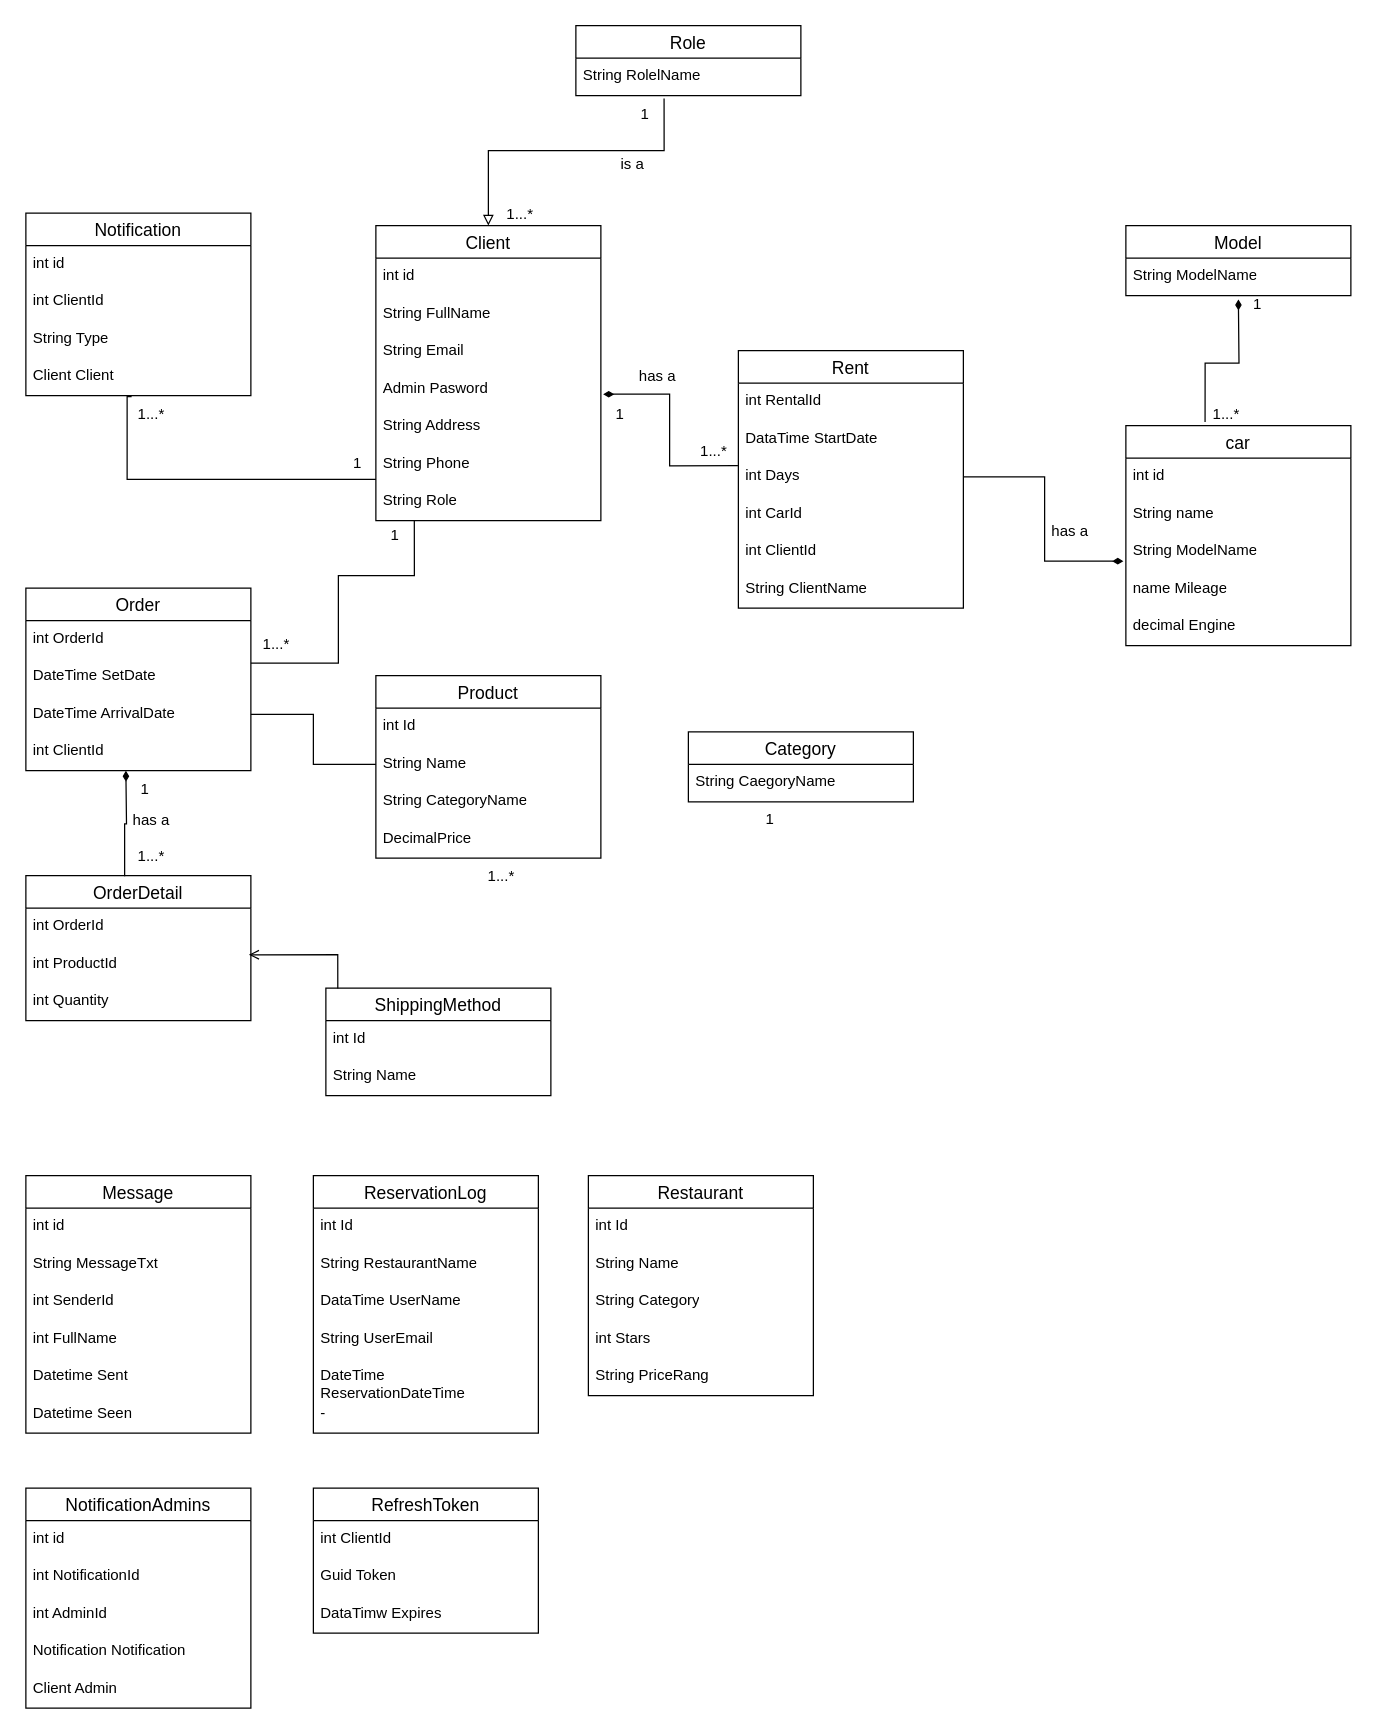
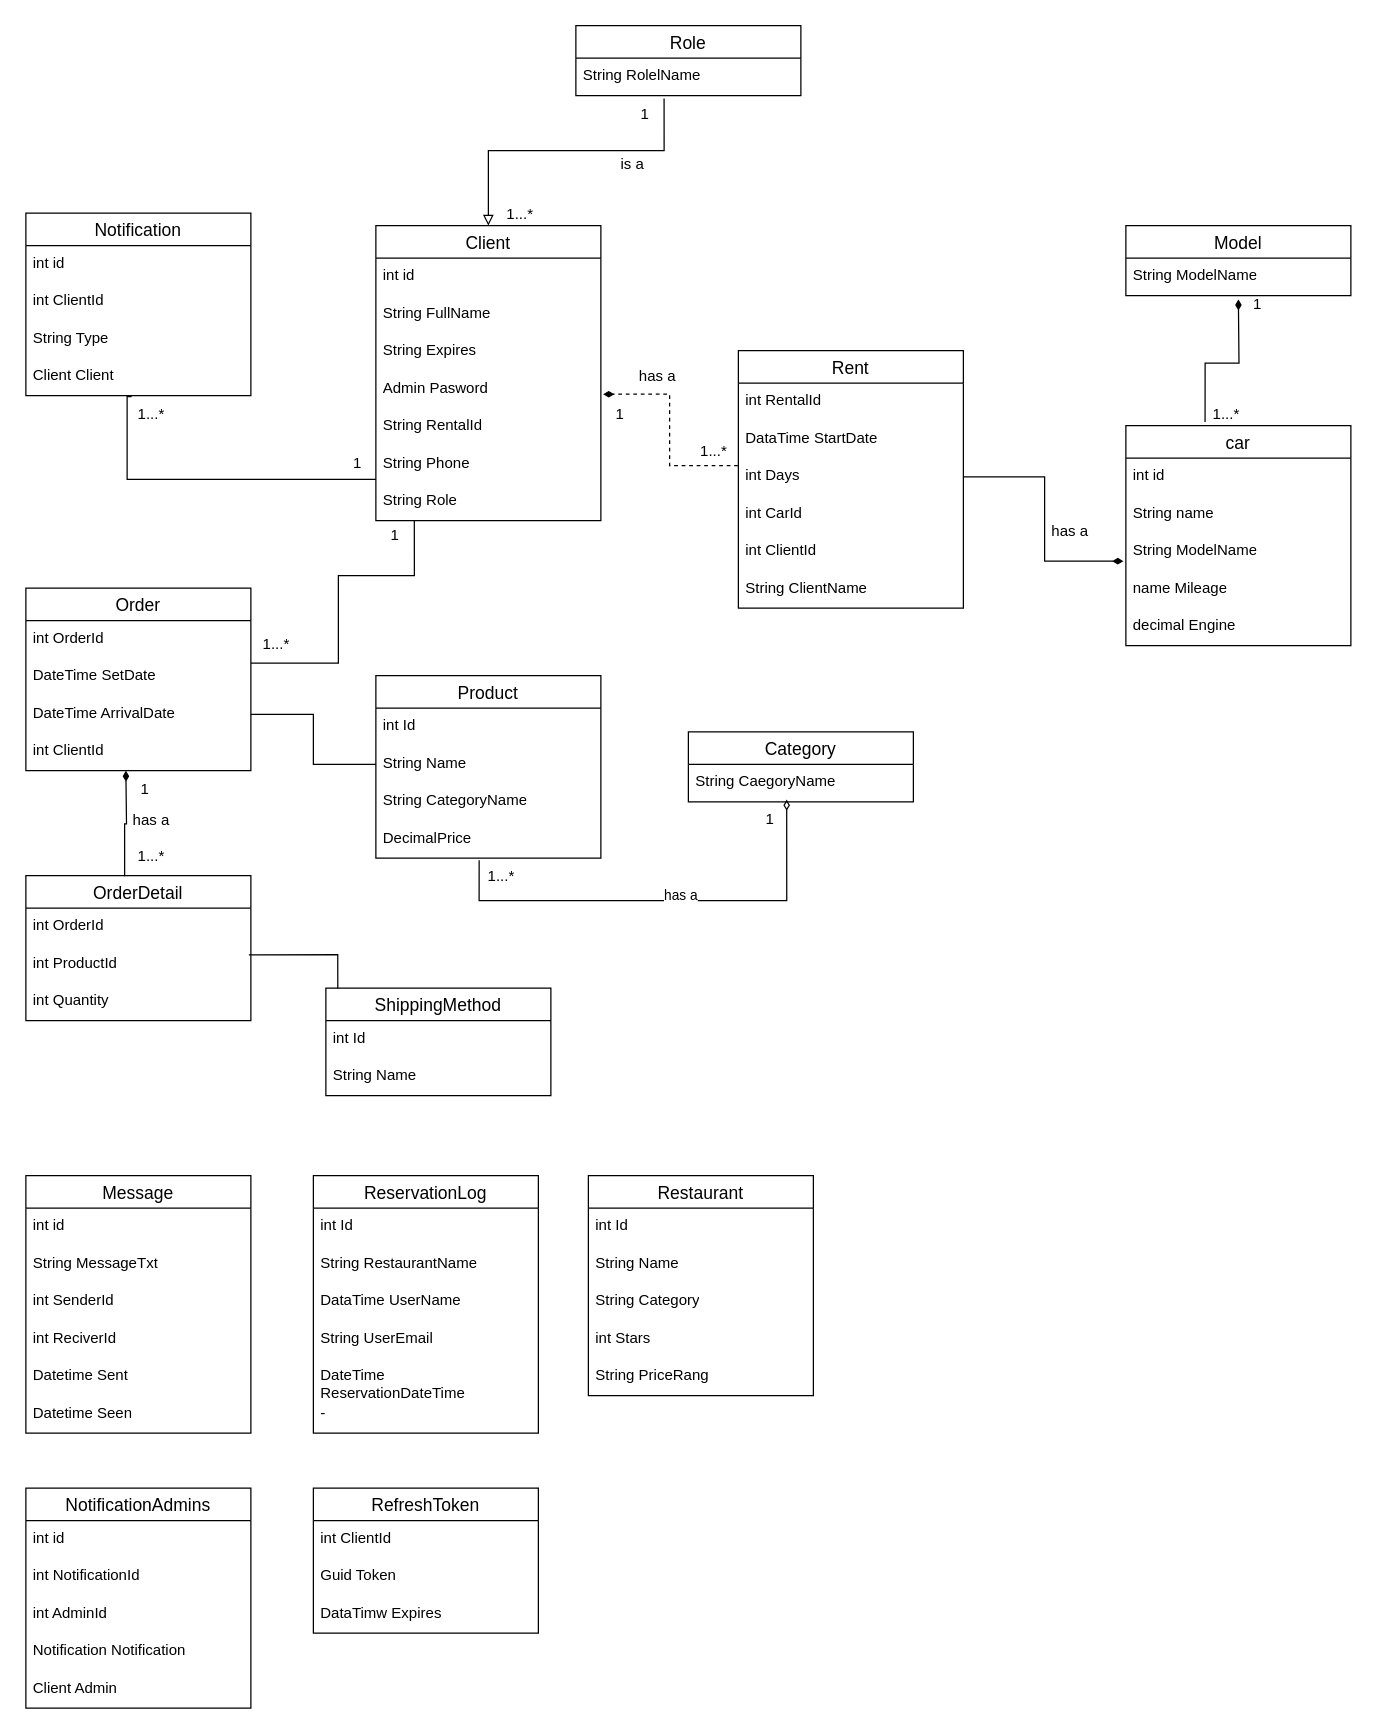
- <mxCell id="13" value="String Email" style="text;strokeColor=none;fillColor=none;spacingLeft=4;spacingRight=4;overflow=hidden;rotatable=0;points=[[0,0.5],[1,0.5]];portConstraint=eastwest;fontSize=12;whiteSpace=wrap;html=1;" parent="10" vertex="1"><mxGeometry y="86" width="180" height="30" as="geometry" /></mxCell>
+ <mxCell id="13" value="String Expires" style="text;strokeColor=none;fillColor=none;spacingLeft=4;spacingRight=4;overflow=hidden;rotatable=0;points=[[0,0.5],[1,0.5]];portConstraint=eastwest;fontSize=12;whiteSpace=wrap;html=1;" parent="10" vertex="1"><mxGeometry y="86" width="180" height="30" as="geometry" /></mxCell>
- <mxCell id="15" value="String Address" style="text;strokeColor=none;fillColor=none;spacingLeft=4;spacingRight=4;overflow=hidden;rotatable=0;points=[[0,0.5],[1,0.5]];portConstraint=eastwest;fontSize=12;whiteSpace=wrap;html=1;" parent="10" vertex="1"><mxGeometry y="146" width="180" height="30" as="geometry" /></mxCell>
+ <mxCell id="15" value="String RentalId" style="text;strokeColor=none;fillColor=none;spacingLeft=4;spacingRight=4;overflow=hidden;rotatable=0;points=[[0,0.5],[1,0.5]];portConstraint=eastwest;fontSize=12;whiteSpace=wrap;html=1;" parent="10" vertex="1"><mxGeometry y="146" width="180" height="30" as="geometry" /></mxCell>
- <mxCell id="100" style="edgeStyle=orthogonalEdgeStyle;rounded=0;orthogonalLoop=1;jettySize=auto;html=1;entryX=1.01;entryY=0.628;entryDx=0;entryDy=0;entryPerimeter=0;endArrow=diamondThin;endFill=1;exitX=-0.002;exitY=0.203;exitDx=0;exitDy=0;exitPerimeter=0;" edge="1" parent="1" source="59" target="14"><mxGeometry relative="1" as="geometry"><mxPoint x="770" y="348" as="sourcePoint" /><mxPoint x="510" y="334" as="targetPoint" /></mxGeometry></mxCell>
+ <mxCell id="100" style="edgeStyle=orthogonalEdgeStyle;rounded=0;orthogonalLoop=1;jettySize=auto;html=1;entryX=1.01;entryY=0.628;entryDx=0;entryDy=0;entryPerimeter=0;endArrow=diamondThin;endFill=1;exitX=-0.002;exitY=0.203;exitDx=0;exitDy=0;exitPerimeter=0;dashed=1;" edge="1" parent="1" source="59" target="14"><mxGeometry relative="1" as="geometry"><mxPoint x="770" y="348" as="sourcePoint" /><mxPoint x="510" y="334" as="targetPoint" /></mxGeometry></mxCell>
+ <mxCell id="96" style="edgeStyle=orthogonalEdgeStyle;rounded=0;orthogonalLoop=1;jettySize=auto;html=1;exitX=0.437;exitY=0.939;exitDx=0;exitDy=0;entryX=0.459;entryY=1.057;entryDx=0;entryDy=0;endArrow=none;endFill=0;startArrow=diamondThin;startFill=0;entryPerimeter=0;exitPerimeter=0;" edge="1" parent="1" source="9" target="51"><mxGeometry relative="1" as="geometry"><mxPoint x="620" y="671" as="sourcePoint" /><mxPoint x="500" y="741" as="targetPoint" /><Array as="points"><mxPoint x="629" y="720" /><mxPoint x="383" y="720" /></Array></mxGeometry></mxCell>
+ <mxCell id="97" value="has a" style="edgeLabel;html=1;align=center;verticalAlign=middle;resizable=0;points=[];" vertex="1" connectable="0" parent="96"><mxGeometry x="-0.056" y="4" relative="1" as="geometry"><mxPoint x="4" y="-9" as="offset" /></mxGeometry></mxCell>
- <mxCell id="95" style="edgeStyle=orthogonalEdgeStyle;rounded=0;orthogonalLoop=1;jettySize=auto;html=1;exitX=0.053;exitY=0.004;exitDx=0;exitDy=0;entryX=0.991;entryY=0.244;entryDx=0;entryDy=0;entryPerimeter=0;endArrow=open;endFill=0;exitPerimeter=0;" edge="1" parent="1" source="78" target="45"><mxGeometry relative="1" as="geometry"><mxPoint x="420" y="788" as="sourcePoint" /><mxPoint x="379" y="788" as="targetPoint" /></mxGeometry></mxCell>
+ <mxCell id="95" style="edgeStyle=orthogonalEdgeStyle;rounded=0;orthogonalLoop=1;jettySize=auto;html=1;exitX=0.053;exitY=0.004;exitDx=0;exitDy=0;entryX=0.991;entryY=0.244;entryDx=0;entryDy=0;entryPerimeter=0;endArrow=none;endFill=0;exitPerimeter=0;" edge="1" parent="1" source="78" target="45"><mxGeometry relative="1" as="geometry"><mxPoint x="420" y="788" as="sourcePoint" /><mxPoint x="379" y="788" as="targetPoint" /></mxGeometry></mxCell>
- <mxCell id="22" value="int FullName" style="text;strokeColor=none;fillColor=none;spacingLeft=4;spacingRight=4;overflow=hidden;rotatable=0;points=[[0,0.5],[1,0.5]];portConstraint=eastwest;fontSize=12;whiteSpace=wrap;html=1;" parent="18" vertex="1"><mxGeometry y="116" width="180" height="30" as="geometry" /></mxCell>
+ <mxCell id="22" value="int ReciverId" style="text;strokeColor=none;fillColor=none;spacingLeft=4;spacingRight=4;overflow=hidden;rotatable=0;points=[[0,0.5],[1,0.5]];portConstraint=eastwest;fontSize=12;whiteSpace=wrap;html=1;" parent="18" vertex="1"><mxGeometry y="116" width="180" height="30" as="geometry" /></mxCell>
